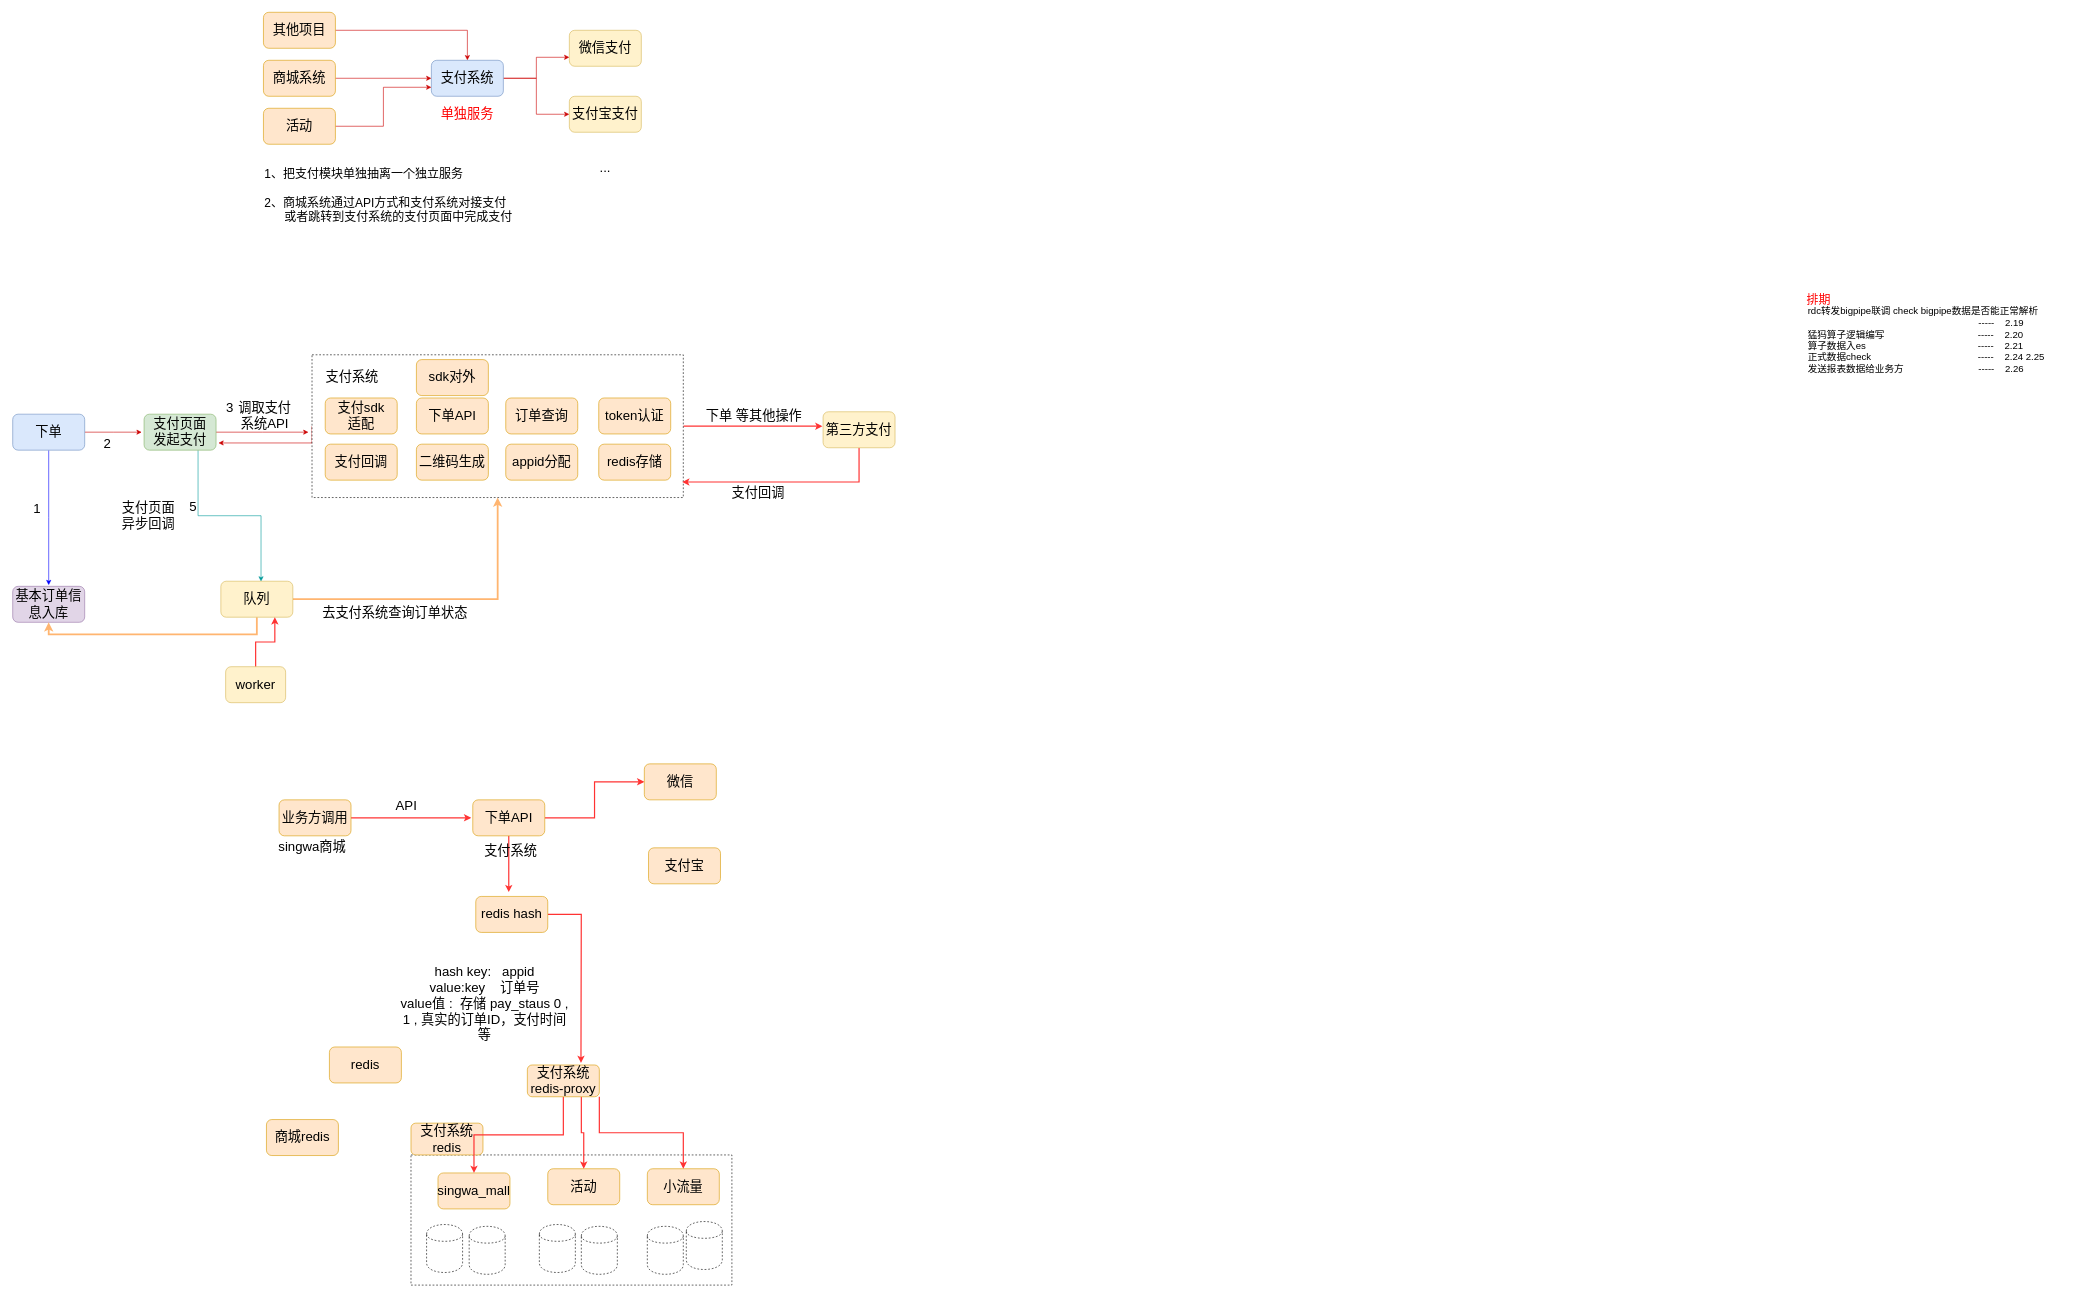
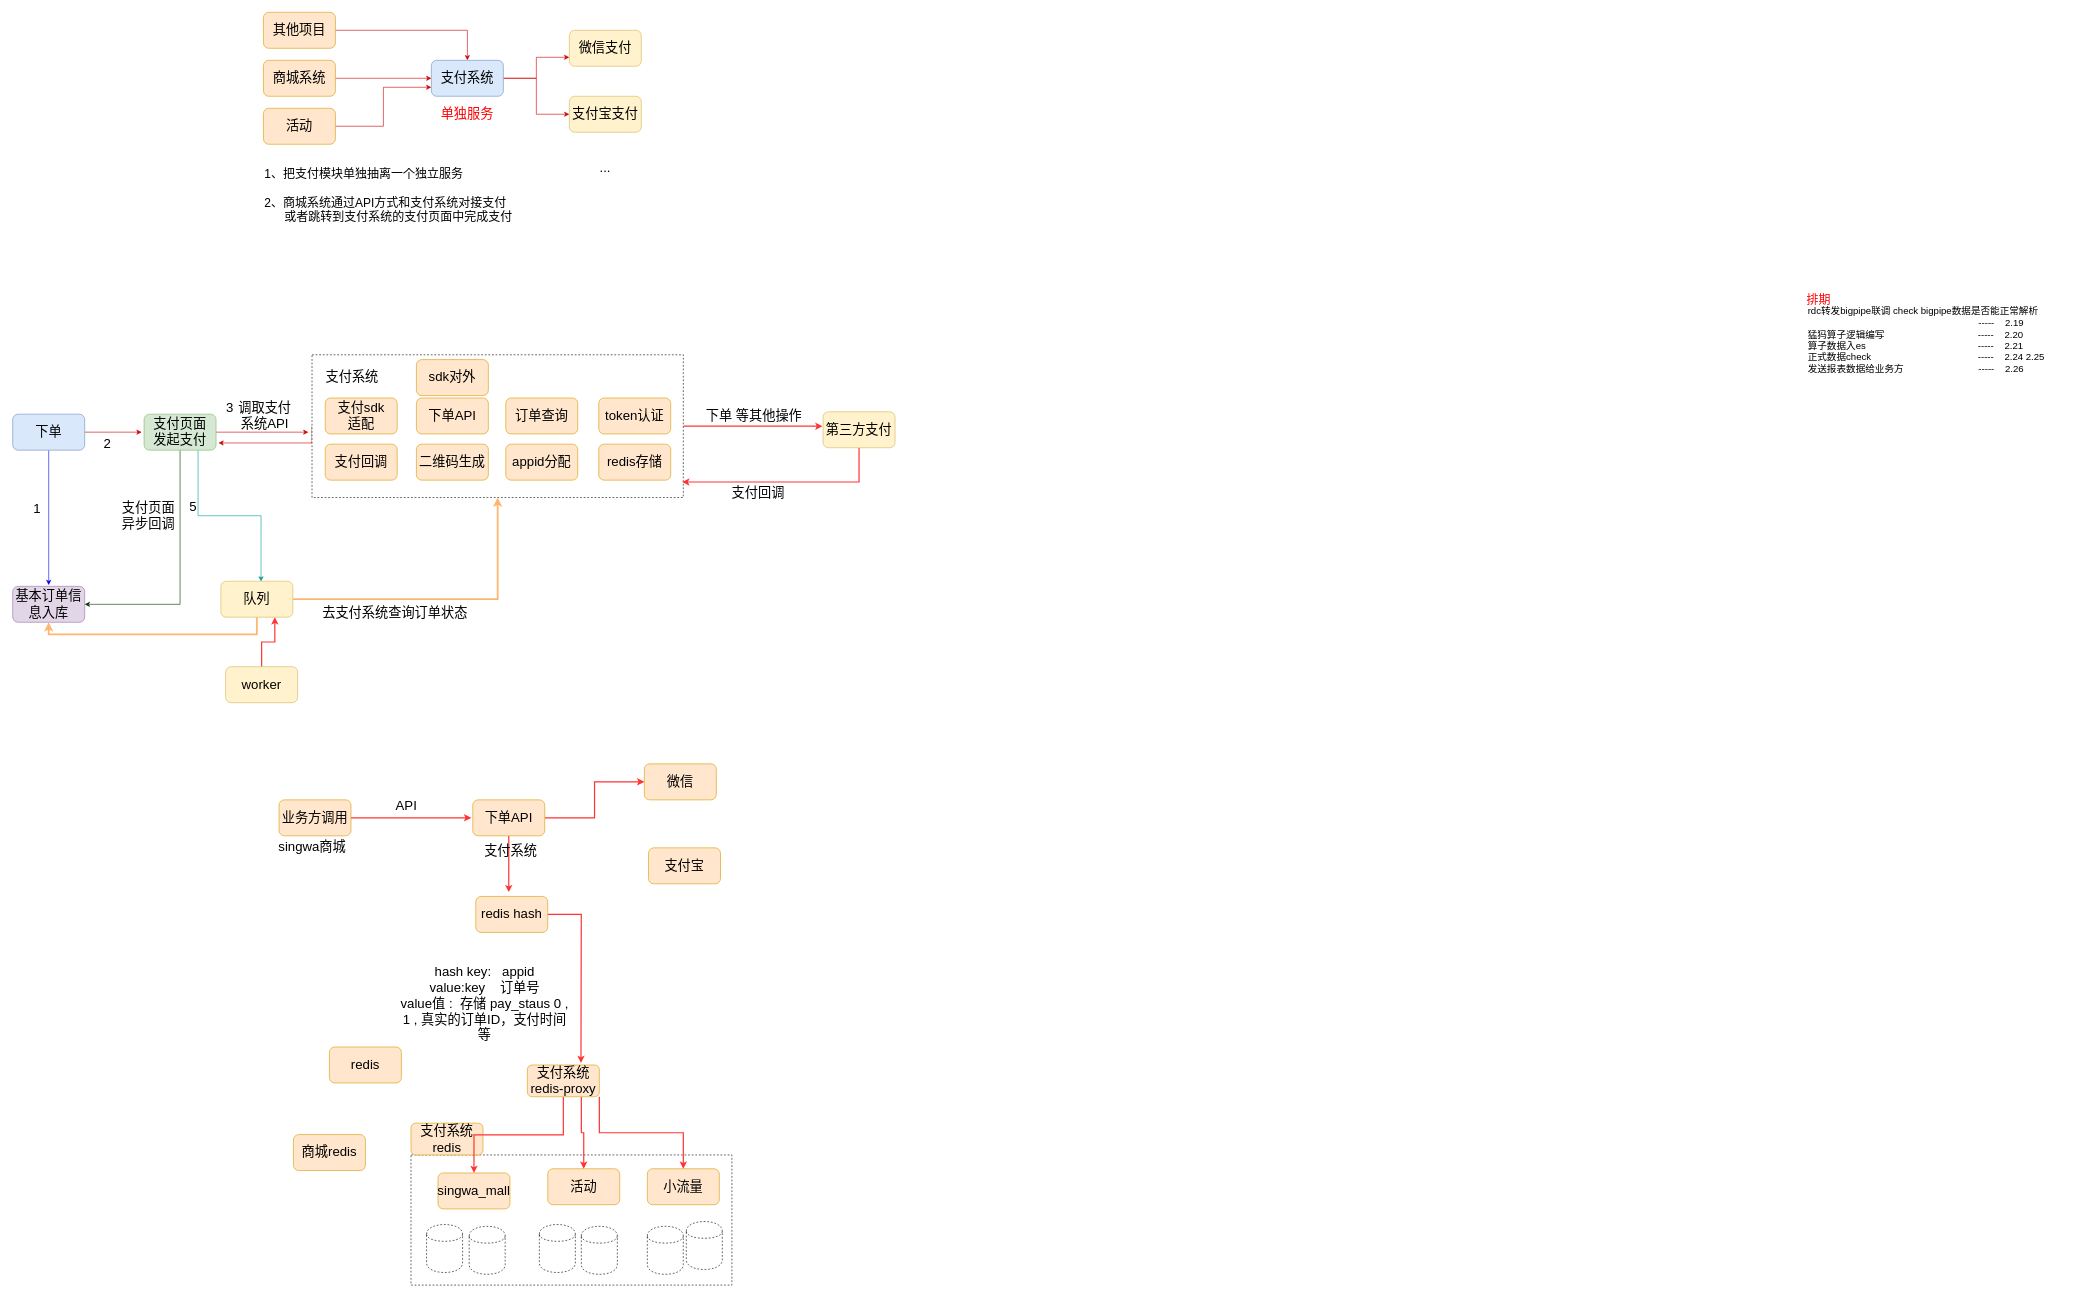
+ <mxCell id="35" style="edgeStyle=orthogonalEdgeStyle;rounded=0;orthogonalLoop=1;jettySize=auto;html=1;entryX=1;entryY=0.5;entryDx=0;entryDy=0;strokeColor=#003300;" edge="1" parent="1" source="37" target="33"><mxGeometry relative="1" as="geometry"><Array as="points"><mxPoint x="299" y="1007" /></Array></mxGeometry></mxCell>
- <mxCell id="55" value="&lt;span style=&quot;font-size: 22px&quot;&gt;worker&lt;/span&gt;" style="rounded=1;whiteSpace=wrap;html=1;fillColor=#fff2cc;strokeColor=#d6b656;" vertex="1" parent="1"><mxGeometry x="375" y="1111" width="100" height="60" as="geometry" /></mxCell>
+ <mxCell id="55" value="&lt;span style=&quot;font-size: 22px&quot;&gt;worker&lt;/span&gt;" style="rounded=1;whiteSpace=wrap;html=1;fillColor=#fff2cc;strokeColor=#d6b656;" vertex="1" parent="1"><mxGeometry x="375" y="1111" width="120" height="60" as="geometry" /></mxCell>
- <mxCell id="70" value="&lt;span style=&quot;font-size: 22px&quot;&gt;商城redis&lt;/span&gt;" style="rounded=1;whiteSpace=wrap;html=1;fillColor=#ffe6cc;strokeColor=#d79b00;" vertex="1" parent="1"><mxGeometry x="443" y="1866" width="120" height="60" as="geometry" /></mxCell>
+ <mxCell id="70" value="&lt;span style=&quot;font-size: 22px&quot;&gt;商城redis&lt;/span&gt;" style="rounded=1;whiteSpace=wrap;html=1;fillColor=#ffe6cc;strokeColor=#d79b00;" vertex="1" parent="1"><mxGeometry x="488" y="1891" width="120" height="60" as="geometry" /></mxCell>
